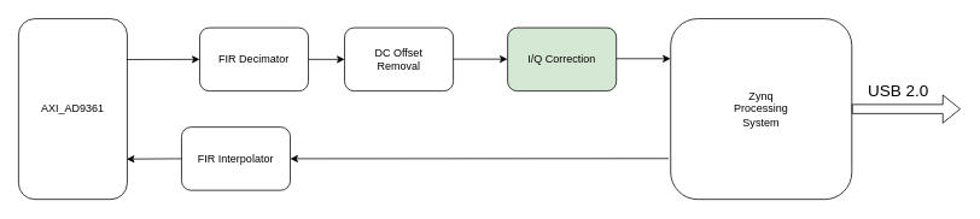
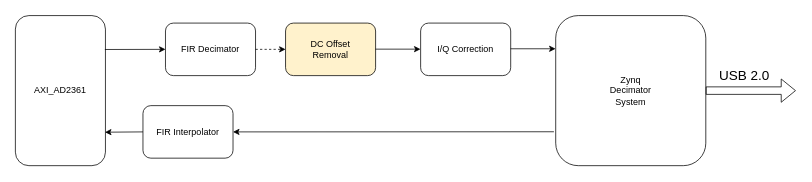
- <mxCell id="9" value="" style="endArrow=classic;html=1;exitX=1;exitY=0.5;exitDx=0;exitDy=0;entryX=0;entryY=0.5;entryDx=0;entryDy=0;" edge="1" parent="1" source="3" target="6"><mxGeometry width="50" height="50" relative="1" as="geometry"><mxPoint x="320" y="120" as="sourcePoint" /><mxPoint x="350" y="110" as="targetPoint" /></mxGeometry></mxCell>
+ <mxCell id="9" value="" style="endArrow=classic;html=1;exitX=1;exitY=0.5;exitDx=0;exitDy=0;entryX=0;entryY=0.5;entryDx=0;entryDy=0;dashed=1;" edge="1" parent="1" source="3" target="6"><mxGeometry width="50" height="50" relative="1" as="geometry"><mxPoint x="320" y="120" as="sourcePoint" /><mxPoint x="350" y="110" as="targetPoint" /></mxGeometry></mxCell>
- <mxCell id="6" value="DC Offset&lt;br&gt;Removal&lt;br&gt;" style="rounded=1;whiteSpace=wrap;html=1;" vertex="1" parent="1"><mxGeometry x="380" y="30" width="120" height="70" as="geometry" /></mxCell>
+ <mxCell id="6" value="DC Offset&lt;br&gt;Removal&lt;br&gt;" style="rounded=1;whiteSpace=wrap;html=1;fillColor=#fff2cc;" vertex="1" parent="1"><mxGeometry x="380" y="30" width="120" height="70" as="geometry" /></mxCell>
- <mxCell id="7" value="I/Q Correction" style="rounded=1;whiteSpace=wrap;html=1;fillColor=#d5e8d4;" vertex="1" parent="1"><mxGeometry x="560" y="30" width="120" height="70" as="geometry" /></mxCell>
+ <mxCell id="7" value="I/Q Correction" style="rounded=1;whiteSpace=wrap;html=1;" vertex="1" parent="1"><mxGeometry x="560" y="30" width="120" height="70" as="geometry" /></mxCell>
- <mxCell id="2" value="AXI_AD9361" style="rounded=1;whiteSpace=wrap;html=1;" vertex="1" parent="1"><mxGeometry x="20" y="20" width="120" height="200" as="geometry" /></mxCell>
+ <mxCell id="2" value="AXI_AD2361" style="rounded=1;whiteSpace=wrap;html=1;" vertex="1" parent="1"><mxGeometry x="20" y="20" width="120" height="200" as="geometry" /></mxCell>
- <mxCell id="5" value="Zynq&lt;br&gt;Processing&lt;br&gt;System&lt;br&gt;" style="rounded=1;whiteSpace=wrap;html=1;" vertex="1" parent="1"><mxGeometry x="740" y="20" width="200" height="200" as="geometry" /></mxCell>
+ <mxCell id="5" value="Zynq&lt;br&gt;Decimator&lt;br&gt;System&lt;br&gt;" style="rounded=1;whiteSpace=wrap;html=1;" vertex="1" parent="1"><mxGeometry x="740" y="20" width="200" height="200" as="geometry" /></mxCell>
- <mxCell id="4" value="FIR Interpolator" style="rounded=1;whiteSpace=wrap;html=1;" vertex="1" parent="1"><mxGeometry x="200" y="140" width="120" height="70" as="geometry" /></mxCell>
+ <mxCell id="4" value="FIR Interpolator" style="rounded=1;whiteSpace=wrap;html=1;" vertex="1" parent="1"><mxGeometry x="190" y="140" width="120" height="70" as="geometry" /></mxCell>
